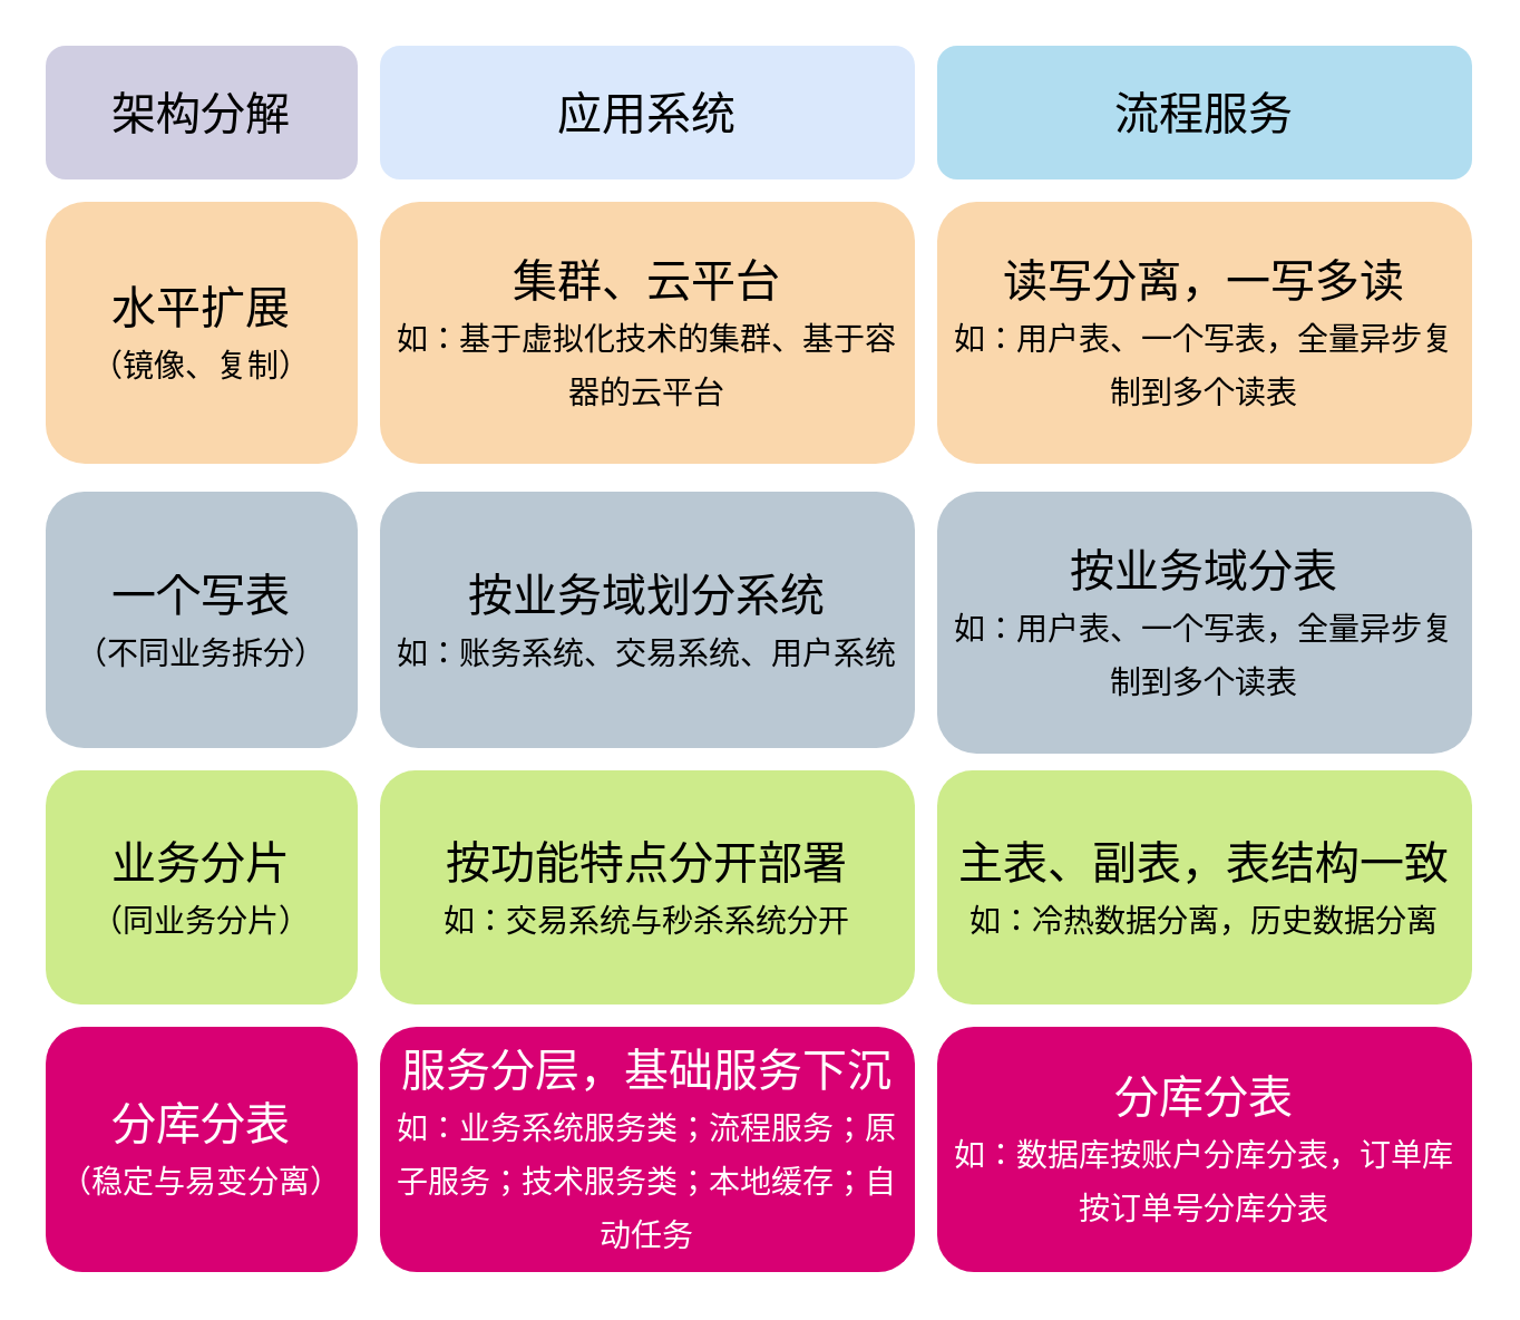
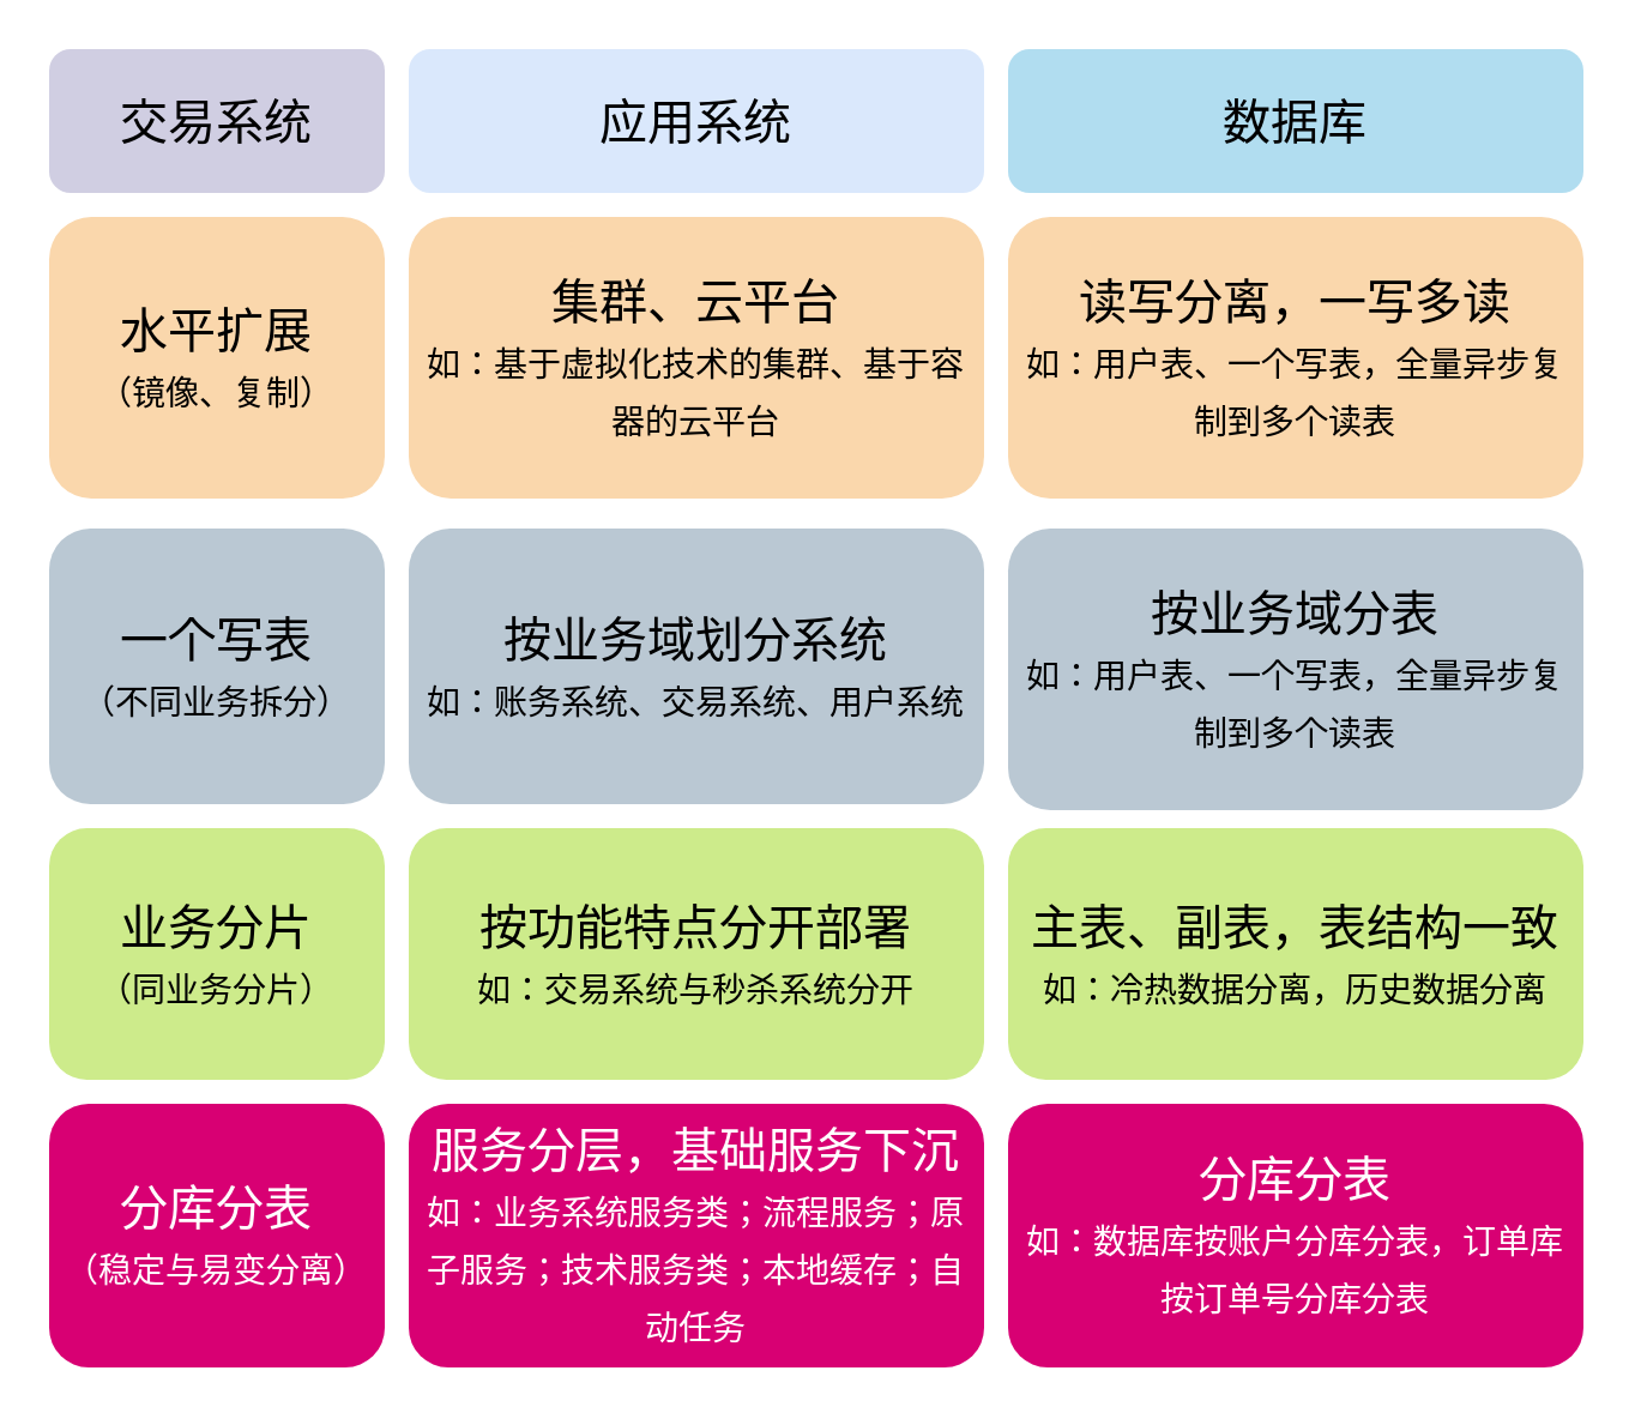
- <mxCell id="16" value="架构分解" style="rounded=1;whiteSpace=wrap;html=1;fontSize=20;fillColor=#d0cee2;strokeColor=none;" vertex="1" parent="1"><mxGeometry x="20" y="20" width="140" height="60" as="geometry" /></mxCell>
+ <mxCell id="16" value="交易系统" style="rounded=1;whiteSpace=wrap;html=1;fontSize=20;fillColor=#d0cee2;strokeColor=none;" vertex="1" parent="1"><mxGeometry x="20" y="20" width="140" height="60" as="geometry" /></mxCell>
- <mxCell id="3" value="流程服务" style="rounded=1;whiteSpace=wrap;html=1;fillColor=#b1ddf0;strokeColor=none;fontSize=20;" vertex="1" parent="1"><mxGeometry x="420" y="20" width="240" height="60" as="geometry" /></mxCell>
+ <mxCell id="3" value="数据库" style="rounded=1;whiteSpace=wrap;html=1;fillColor=#b1ddf0;strokeColor=none;fontSize=20;" vertex="1" parent="1"><mxGeometry x="420" y="20" width="240" height="60" as="geometry" /></mxCell>
